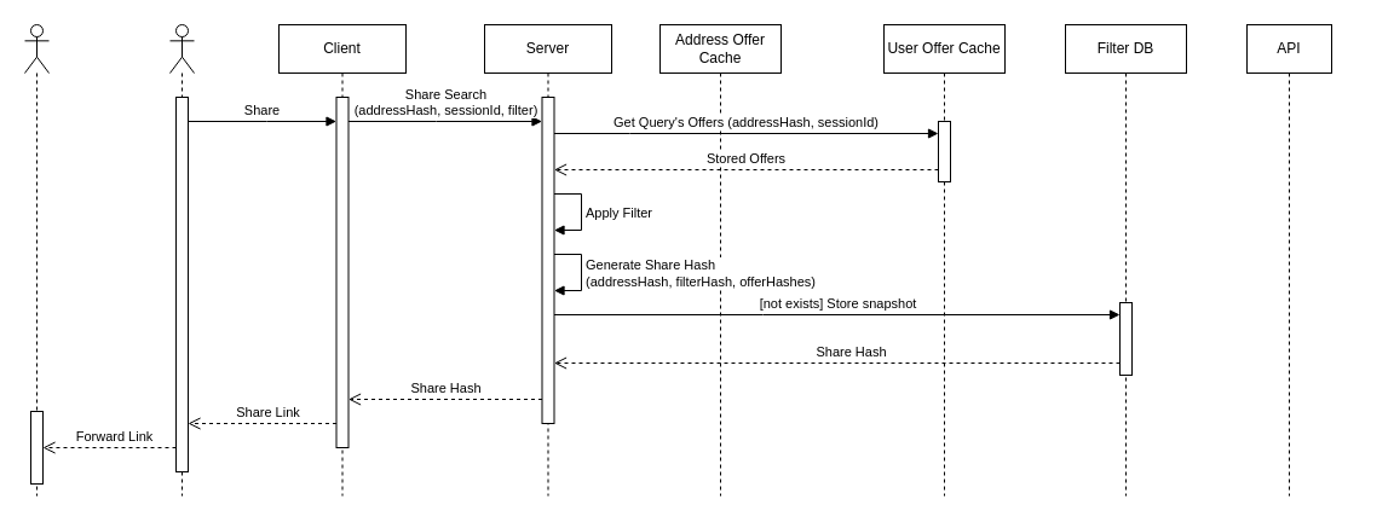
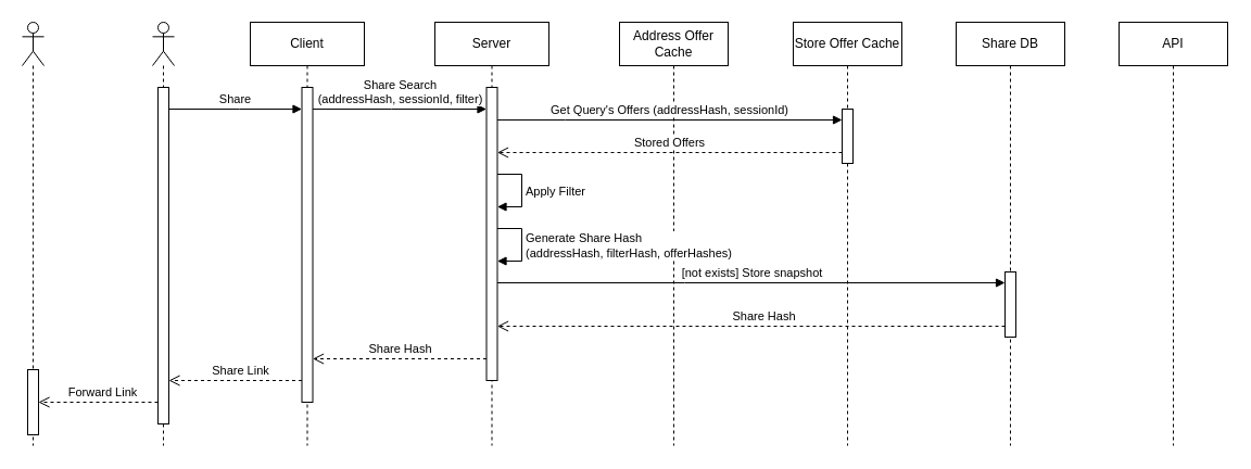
- <mxCell id="6" value="User Offer Cache" style="shape=umlLifeline;perimeter=lifelinePerimeter;whiteSpace=wrap;html=1;container=1;dropTarget=0;collapsible=0;recursiveResize=0;outlineConnect=0;portConstraint=eastwest;newEdgeStyle={&quot;curved&quot;:0,&quot;rounded&quot;:0};" parent="1" vertex="1"><mxGeometry x="730" y="20" width="100" height="390" as="geometry" /></mxCell>
+ <mxCell id="6" value="Store Offer Cache" style="shape=umlLifeline;perimeter=lifelinePerimeter;whiteSpace=wrap;html=1;container=1;dropTarget=0;collapsible=0;recursiveResize=0;outlineConnect=0;portConstraint=eastwest;newEdgeStyle={&quot;curved&quot;:0,&quot;rounded&quot;:0};" parent="1" vertex="1"><mxGeometry x="730" y="20" width="100" height="390" as="geometry" /></mxCell>
- <mxCell id="4" value="Filter DB" style="shape=umlLifeline;perimeter=lifelinePerimeter;whiteSpace=wrap;html=1;container=1;dropTarget=0;collapsible=0;recursiveResize=0;outlineConnect=0;portConstraint=eastwest;newEdgeStyle={&quot;curved&quot;:0,&quot;rounded&quot;:0};" parent="1" vertex="1"><mxGeometry x="880" y="20" width="100" height="390" as="geometry" /></mxCell>
+ <mxCell id="4" value="Share DB" style="shape=umlLifeline;perimeter=lifelinePerimeter;whiteSpace=wrap;html=1;container=1;dropTarget=0;collapsible=0;recursiveResize=0;outlineConnect=0;portConstraint=eastwest;newEdgeStyle={&quot;curved&quot;:0,&quot;rounded&quot;:0};" parent="1" vertex="1"><mxGeometry x="880" y="20" width="100" height="390" as="geometry" /></mxCell>
- <mxCell id="2" value="Address Offer Cache" style="shape=umlLifeline;perimeter=lifelinePerimeter;whiteSpace=wrap;html=1;container=1;dropTarget=0;collapsible=0;recursiveResize=0;outlineConnect=0;portConstraint=eastwest;newEdgeStyle={&quot;curved&quot;:0,&quot;rounded&quot;:0};" parent="1" vertex="1"><mxGeometry x="545" y="20" width="100" height="390" as="geometry" /></mxCell>
+ <mxCell id="2" value="Address Offer Cache" style="shape=umlLifeline;perimeter=lifelinePerimeter;whiteSpace=wrap;html=1;container=1;dropTarget=0;collapsible=0;recursiveResize=0;outlineConnect=0;portConstraint=eastwest;newEdgeStyle={&quot;curved&quot;:0,&quot;rounded&quot;:0};" parent="1" vertex="1"><mxGeometry x="570" y="20" width="100" height="390" as="geometry" /></mxCell>
- <mxCell id="3" value="API" style="shape=umlLifeline;perimeter=lifelinePerimeter;whiteSpace=wrap;html=1;container=1;dropTarget=0;collapsible=0;recursiveResize=0;outlineConnect=0;portConstraint=eastwest;newEdgeStyle={&quot;curved&quot;:0,&quot;rounded&quot;:0};" parent="1" vertex="1"><mxGeometry x="1030" y="20" width="70" height="390" as="geometry" /></mxCell>
+ <mxCell id="3" value="API" style="shape=umlLifeline;perimeter=lifelinePerimeter;whiteSpace=wrap;html=1;container=1;dropTarget=0;collapsible=0;recursiveResize=0;outlineConnect=0;portConstraint=eastwest;newEdgeStyle={&quot;curved&quot;:0,&quot;rounded&quot;:0};" parent="1" vertex="1"><mxGeometry x="1030" y="20" width="100" height="390" as="geometry" /></mxCell>
